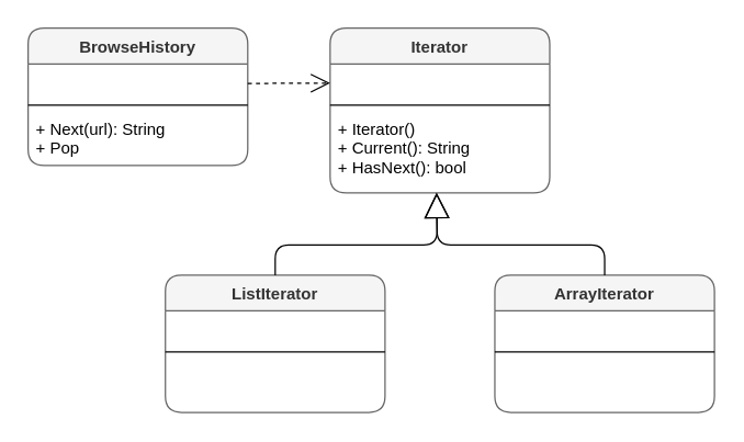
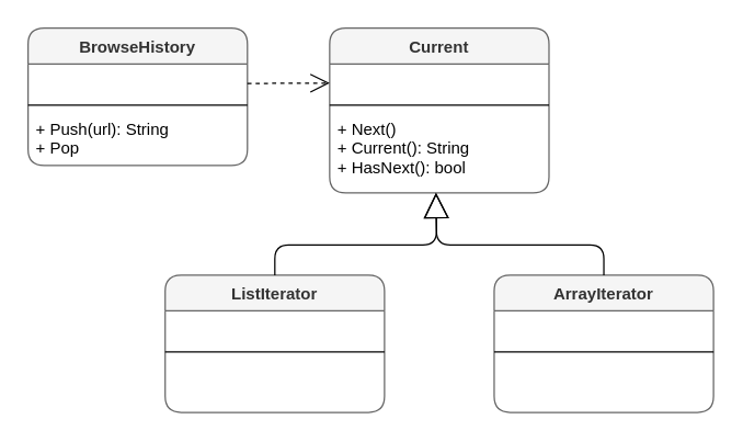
- <mxCell id="6" value="Iterator" style="swimlane;fontStyle=1;align=center;verticalAlign=top;childLayout=stackLayout;horizontal=1;startSize=26;horizontalStack=0;resizeParent=1;resizeParentMax=0;resizeLast=0;collapsible=1;marginBottom=0;resizeHeight=1;rounded=1;shadow=0;sketch=0;noLabel=0;portConstraintRotation=0;expand=1;resizable=1;treeFolding=0;pointerEvents=1;deletable=1;autosize=0;container=0;swimlaneFillColor=none;fillColor=#f5f5f5;strokeColor=#666666;fontColor=#333333;" vertex="1" parent="1"><mxGeometry x="240" y="20" width="160" height="120" as="geometry"><mxRectangle x="40" y="40" width="70" height="26" as="alternateBounds" /></mxGeometry></mxCell>
+ <mxCell id="6" value="Current" style="swimlane;fontStyle=1;align=center;verticalAlign=top;childLayout=stackLayout;horizontal=1;startSize=26;horizontalStack=0;resizeParent=1;resizeParentMax=0;resizeLast=0;collapsible=1;marginBottom=0;resizeHeight=1;rounded=1;shadow=0;sketch=0;noLabel=0;portConstraintRotation=0;expand=1;resizable=1;treeFolding=0;pointerEvents=1;deletable=1;autosize=0;container=0;swimlaneFillColor=none;fillColor=#f5f5f5;strokeColor=#666666;fontColor=#333333;" vertex="1" parent="1"><mxGeometry x="240" y="20" width="160" height="120" as="geometry"><mxRectangle x="40" y="40" width="70" height="26" as="alternateBounds" /></mxGeometry></mxCell>
- <mxCell id="5" value="+ Next(url): String&#10;+ Pop" style="text;strokeColor=none;fillColor=none;align=left;verticalAlign=top;spacingLeft=4;spacingRight=4;overflow=hidden;rotatable=0;points=[[0,0.5],[1,0.5]];portConstraint=eastwest;" vertex="1" parent="2"><mxGeometry y="60" width="160" height="40" as="geometry" /></mxCell>
+ <mxCell id="5" value="+ Push(url): String&#10;+ Pop" style="text;strokeColor=none;fillColor=none;align=left;verticalAlign=top;spacingLeft=4;spacingRight=4;overflow=hidden;rotatable=0;points=[[0,0.5],[1,0.5]];portConstraint=eastwest;" vertex="1" parent="2"><mxGeometry y="60" width="160" height="40" as="geometry" /></mxCell>
- <mxCell id="9" value="+ Iterator()&#10;+ Current(): String&#10;+ HasNext(): bool" style="text;strokeColor=none;fillColor=none;align=left;verticalAlign=top;spacingLeft=4;spacingRight=4;overflow=hidden;rotatable=0;points=[[0,0.5],[1,0.5]];portConstraint=eastwest;" vertex="1" parent="6"><mxGeometry y="60" width="160" height="60" as="geometry" /></mxCell>
+ <mxCell id="9" value="+ Next()&#10;+ Current(): String&#10;+ HasNext(): bool" style="text;strokeColor=none;fillColor=none;align=left;verticalAlign=top;spacingLeft=4;spacingRight=4;overflow=hidden;rotatable=0;points=[[0,0.5],[1,0.5]];portConstraint=eastwest;" vertex="1" parent="6"><mxGeometry y="60" width="160" height="60" as="geometry" /></mxCell>
